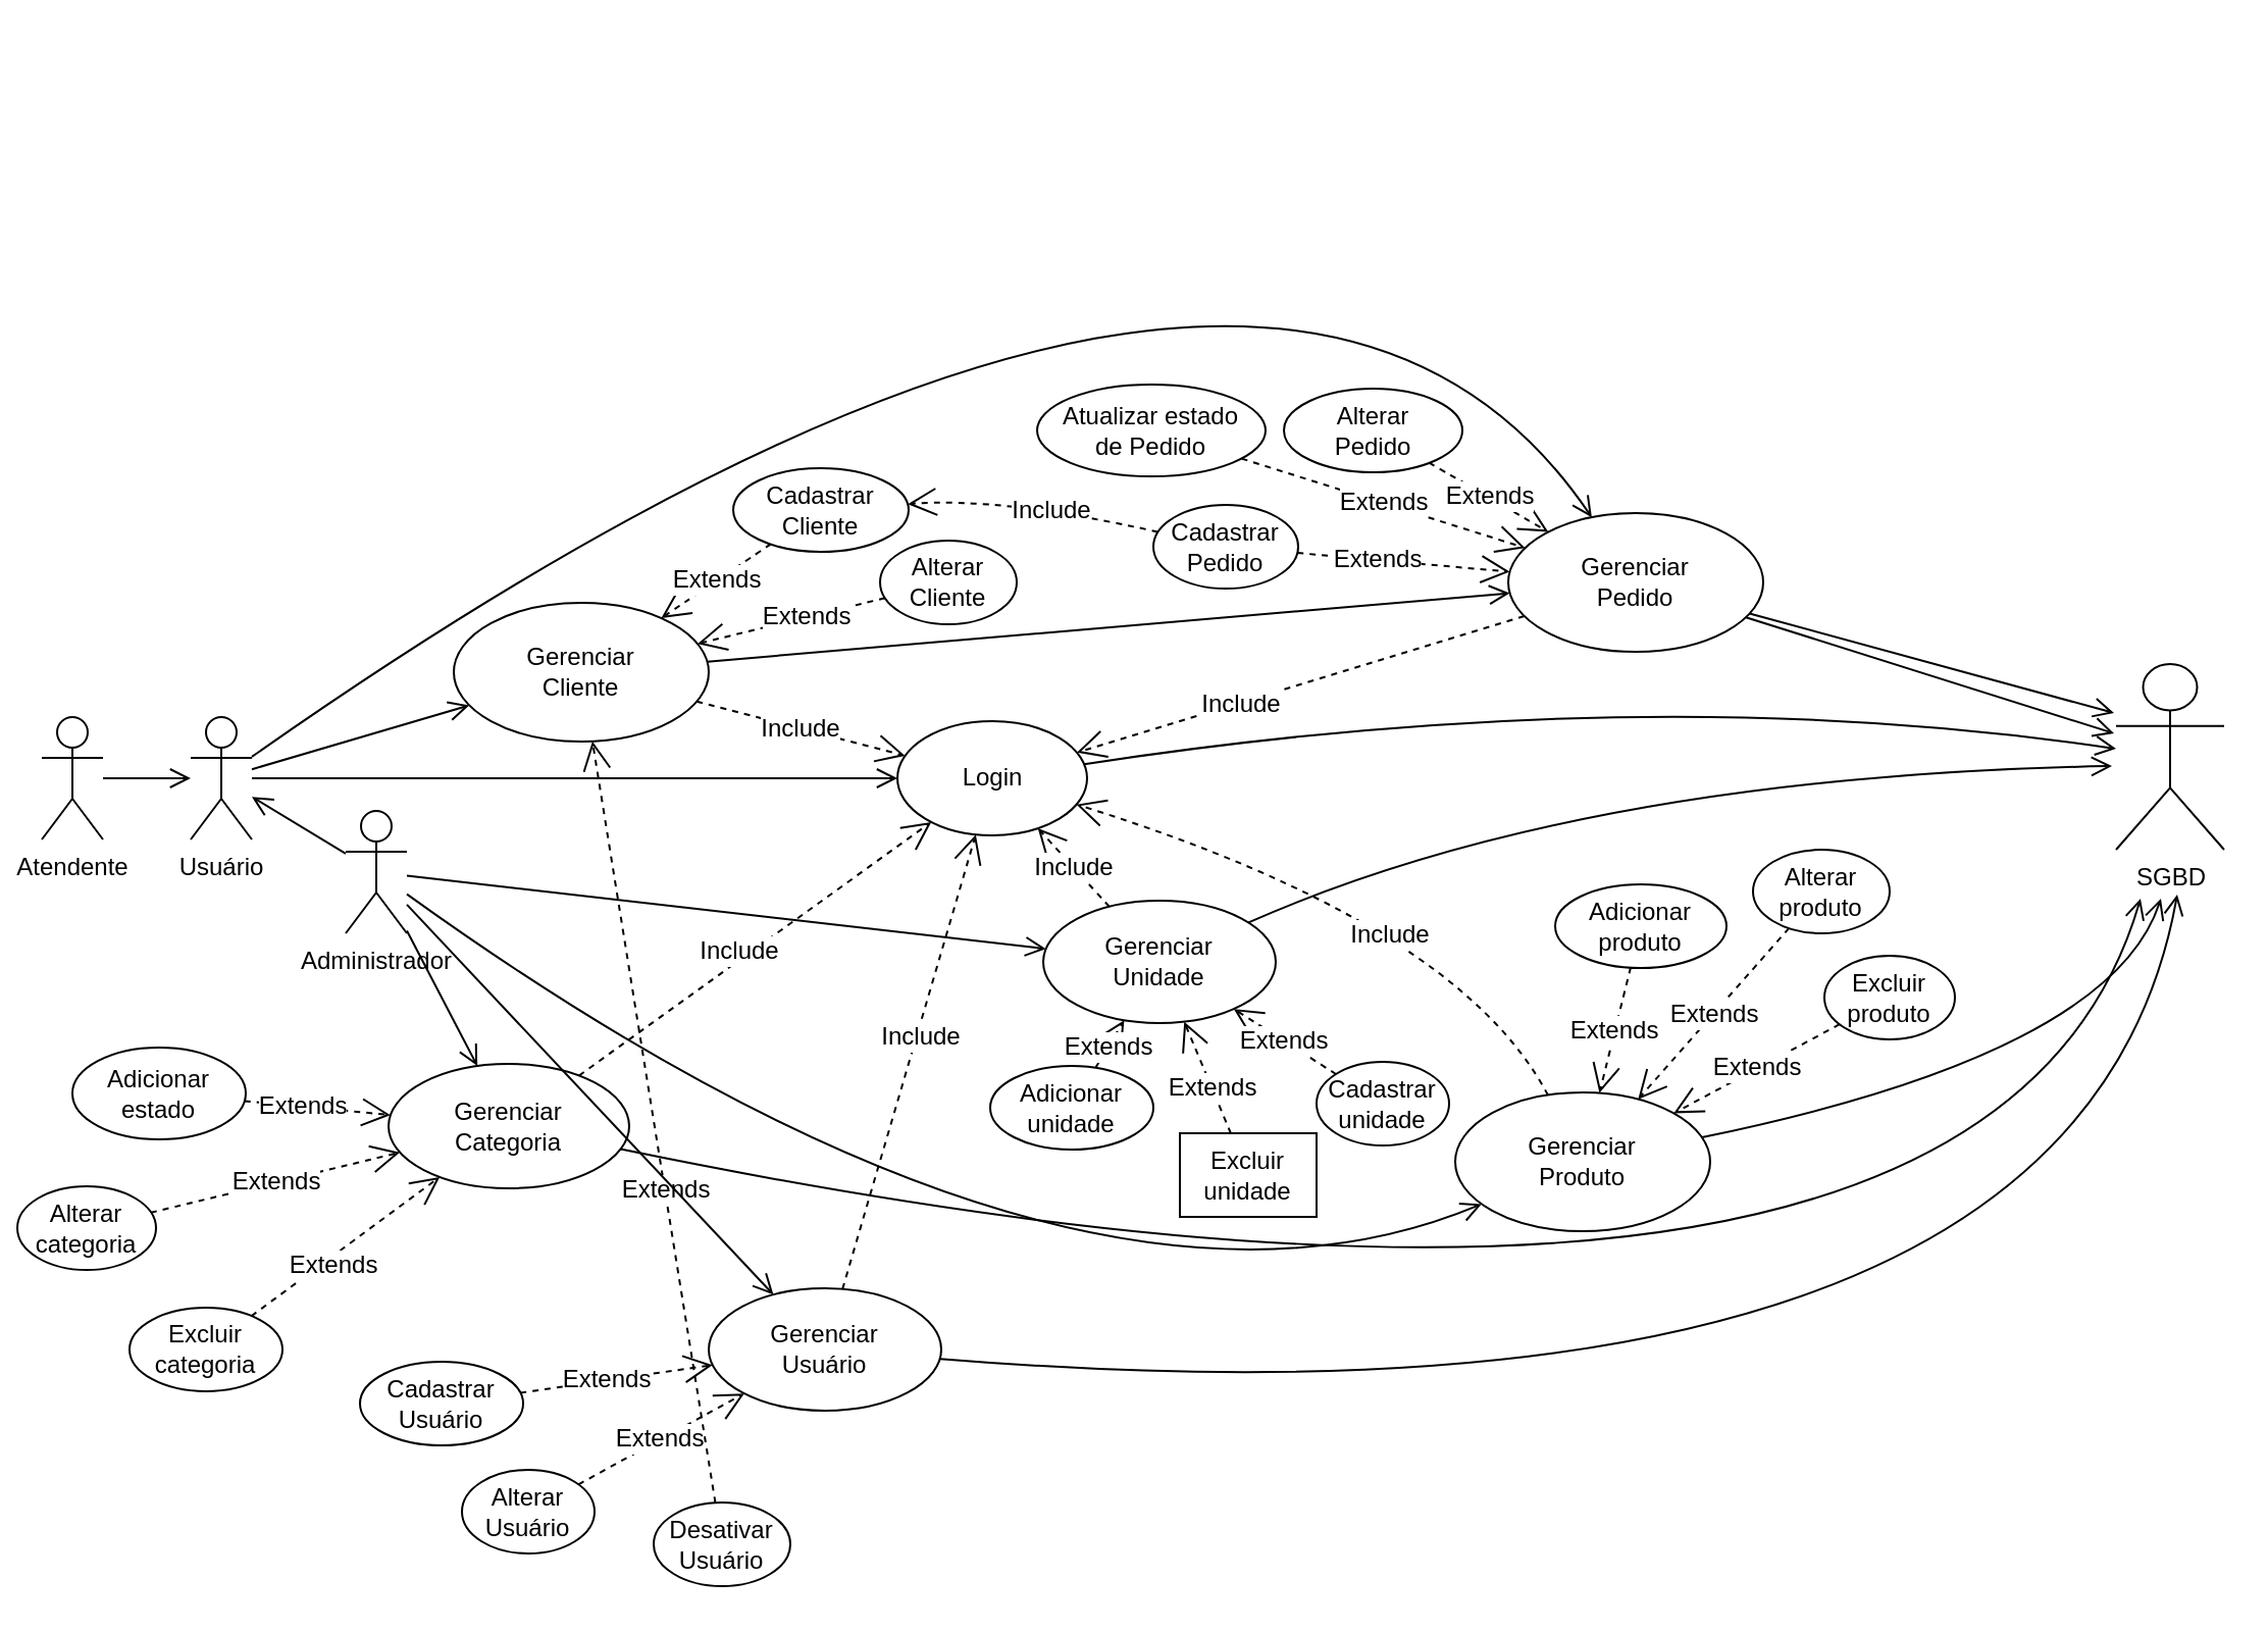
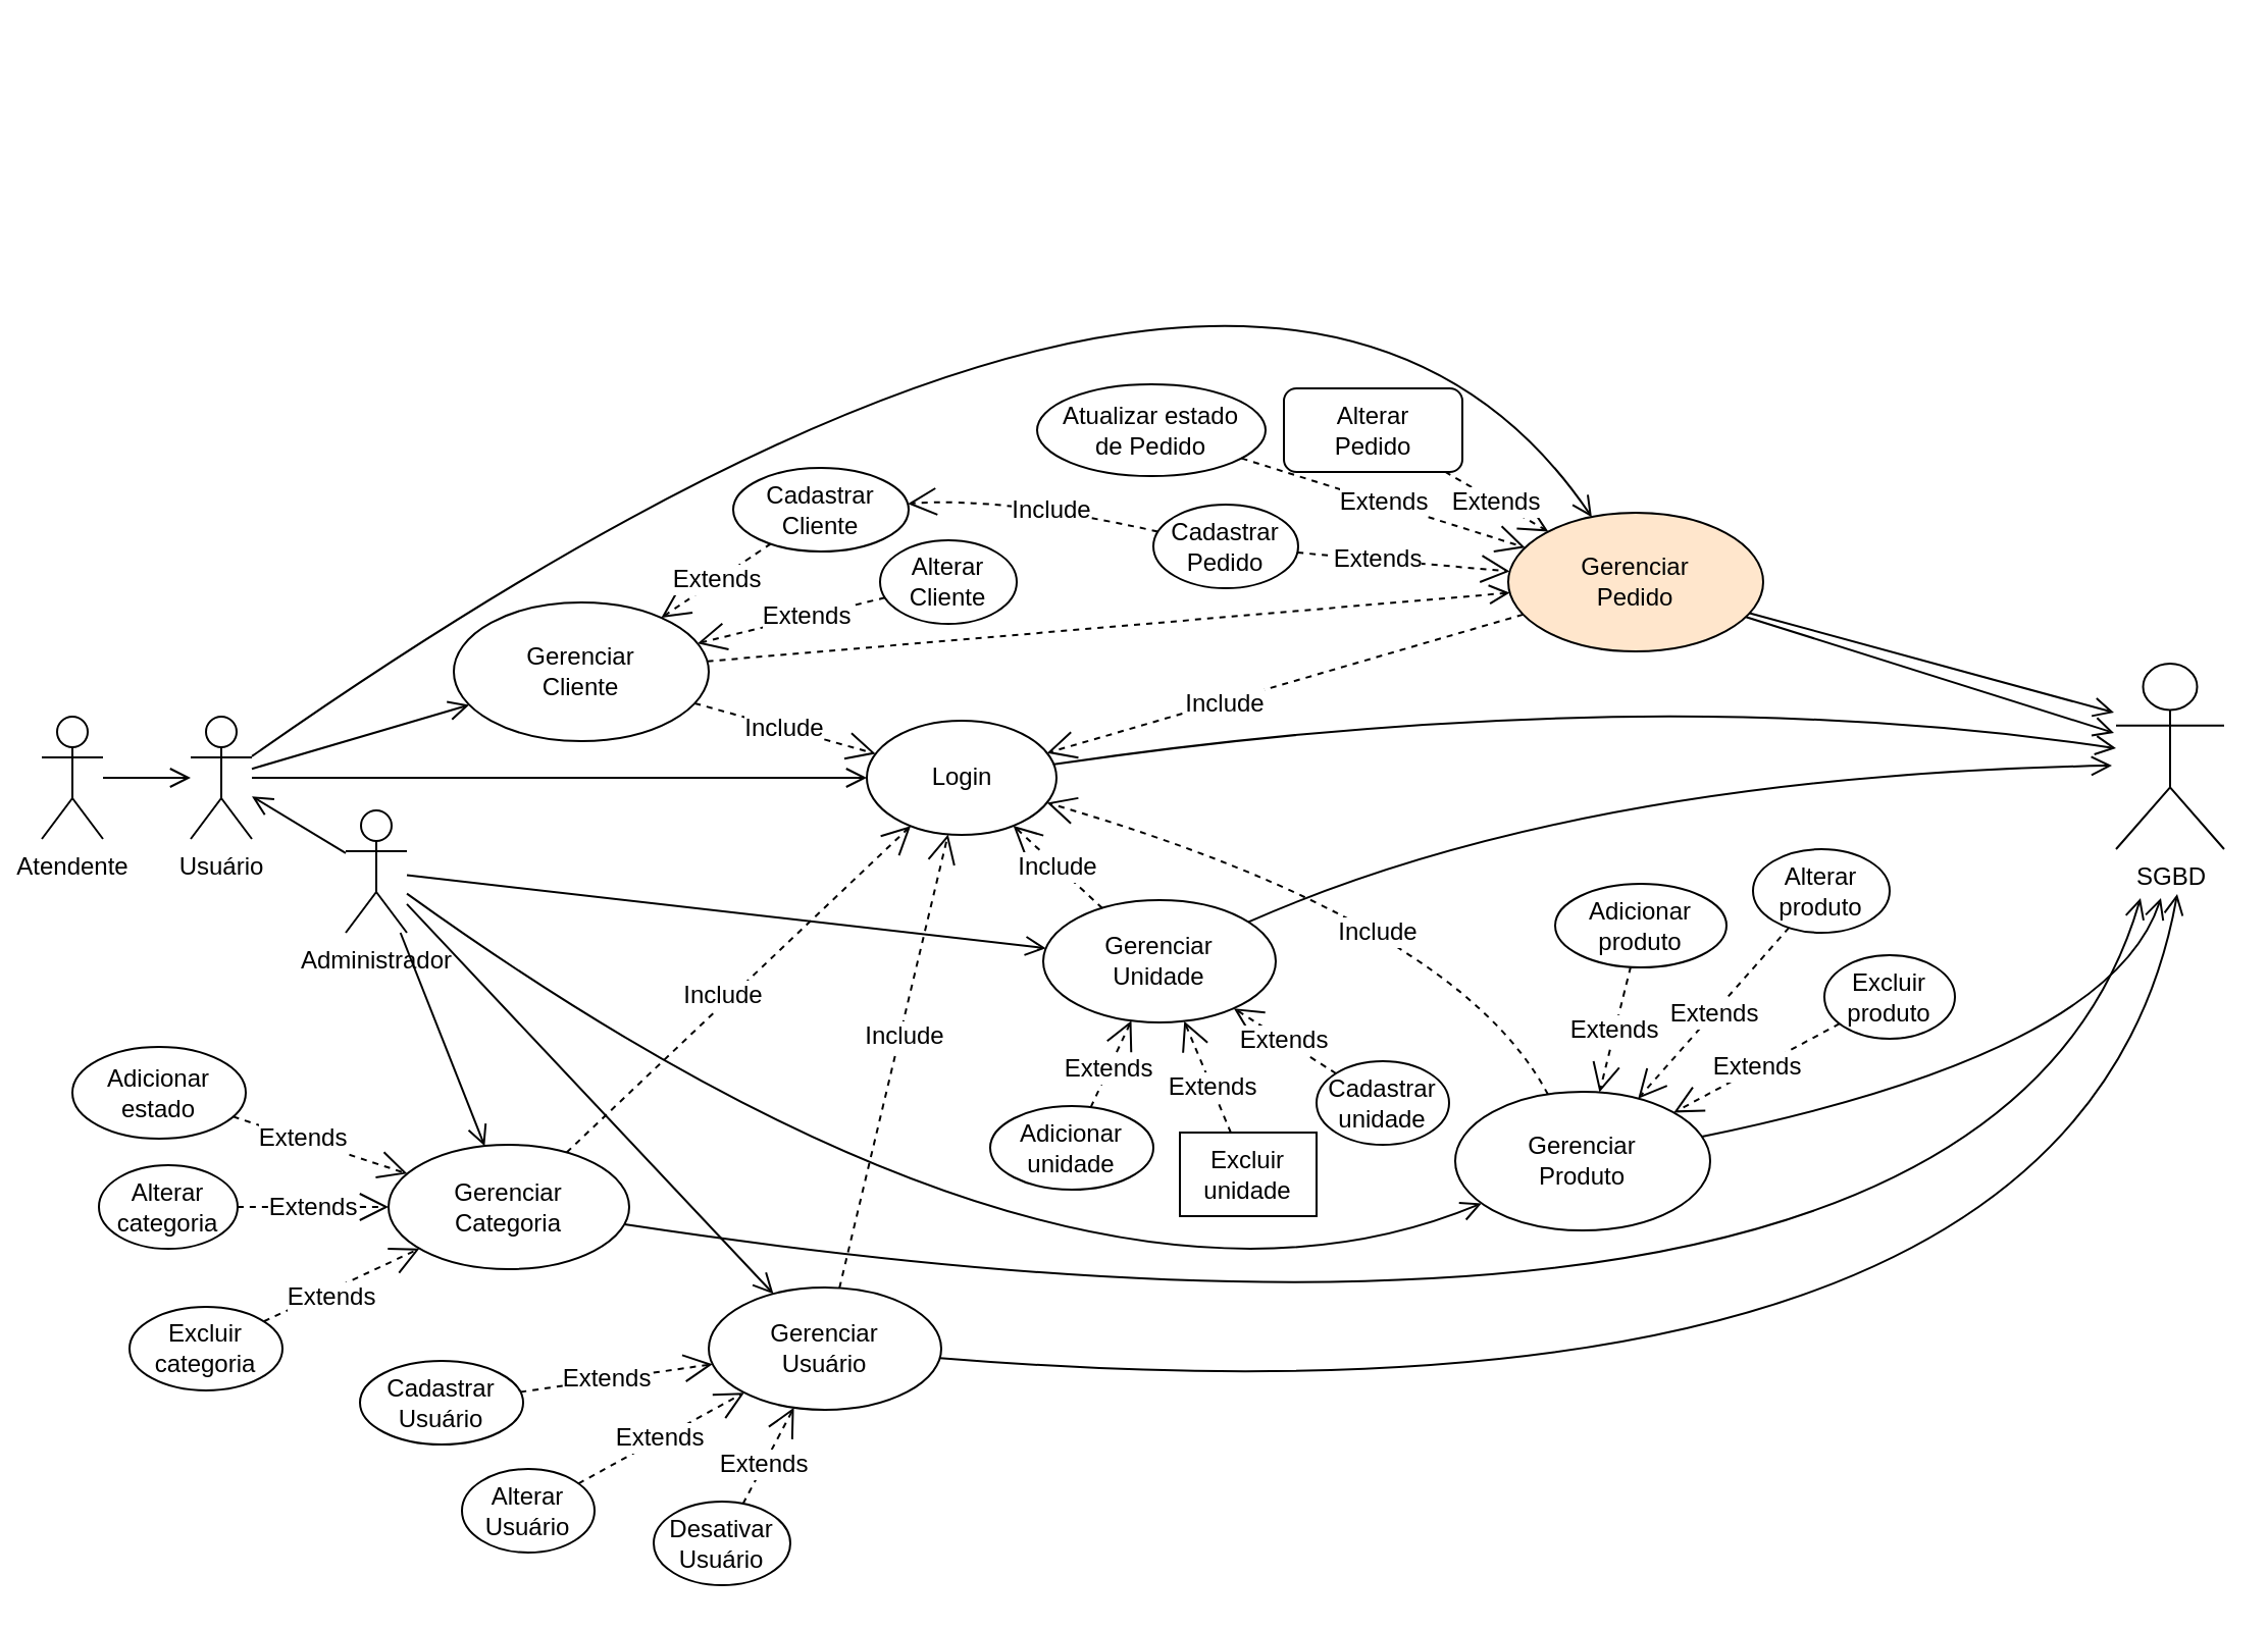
- <mxCell id="34" value="Alterar&lt;div&gt;&lt;span style=&quot;background-color: initial;&quot;&gt;Pedido&lt;/span&gt;&lt;/div&gt;" style="ellipse;whiteSpace=wrap;html=1;" parent="1" vertex="1"><mxGeometry x="629" y="190" width="87.5" height="41" as="geometry" /></mxCell>
+ <mxCell id="34" value="Alterar&lt;div&gt;&lt;span style=&quot;background-color: initial;&quot;&gt;Pedido&lt;/span&gt;&lt;/div&gt;" style="whiteSpace=wrap;html=1;rounded=1;" parent="1" vertex="1"><mxGeometry x="629" y="190" width="87.5" height="41" as="geometry" /></mxCell>
- <mxCell id="70" value="Gerenciar&lt;div&gt;Pedido&lt;/div&gt;" style="ellipse;whiteSpace=wrap;html=1;" parent="1" vertex="1"><mxGeometry x="739" y="251" width="125" height="68" as="geometry" /></mxCell>
+ <mxCell id="70" value="Gerenciar&lt;div&gt;Pedido&lt;/div&gt;" style="ellipse;whiteSpace=wrap;html=1;fillColor=#ffe6cc;" parent="1" vertex="1"><mxGeometry x="739" y="251" width="125" height="68" as="geometry" /></mxCell>
- <mxCell id="69" value="" style="endArrow=open;html=1;rounded=0;fontSize=12;startSize=8;endSize=8;endFill=0;" parent="1" source="38" target="70" edge="1"><mxGeometry relative="1" as="geometry"><mxPoint x="313" y="330" as="sourcePoint" /><mxPoint x="674" y="322" as="targetPoint" /></mxGeometry></mxCell>
+ <mxCell id="69" value="" style="endArrow=open;html=1;rounded=0;fontSize=12;startSize=8;endSize=8;endFill=0;dashed=1;" parent="1" source="38" target="70" edge="1"><mxGeometry relative="1" as="geometry"><mxPoint x="313" y="330" as="sourcePoint" /><mxPoint x="674" y="322" as="targetPoint" /></mxGeometry></mxCell>
- <mxCell id="6" value="Login" style="ellipse;whiteSpace=wrap;html=1;" parent="1" vertex="1"><mxGeometry x="439.5" y="353" width="93" height="56" as="geometry" /></mxCell>
+ <mxCell id="6" value="Login" style="ellipse;whiteSpace=wrap;html=1;" parent="1" vertex="1"><mxGeometry x="424.5" y="353" width="93" height="56" as="geometry" /></mxCell>
- <mxCell id="64" value="Extends" style="endArrow=open;endSize=12;dashed=1;html=1;rounded=0;fontSize=12;curved=1;" parent="1" source="63" target="38" edge="1"><mxGeometry x="-0.18" width="160" relative="1" as="geometry"><mxPoint x="910.5" y="920.5" as="sourcePoint" /><mxPoint x="745.5" y="809" as="targetPoint" /><mxPoint as="offset" /></mxGeometry></mxCell>
+ <mxCell id="64" value="Extends" style="endArrow=open;endSize=12;dashed=1;html=1;rounded=0;fontSize=12;curved=1;" parent="1" source="63" target="59" edge="1"><mxGeometry x="-0.18" width="160" relative="1" as="geometry"><mxPoint x="910.5" y="920.5" as="sourcePoint" /><mxPoint x="745.5" y="809" as="targetPoint" /><mxPoint as="offset" /></mxGeometry></mxCell>
- <mxCell id="25" value="Adicionar&lt;div&gt;unidade&lt;/div&gt;" style="ellipse;whiteSpace=wrap;html=1;" parent="1" vertex="1"><mxGeometry x="485" y="522" width="80" height="41" as="geometry" /></mxCell>
+ <mxCell id="25" value="Adicionar&lt;div&gt;unidade&lt;/div&gt;" style="ellipse;whiteSpace=wrap;html=1;" parent="1" vertex="1"><mxGeometry x="485" y="542" width="80" height="41" as="geometry" /></mxCell>
- <mxCell id="9" value="Gerenciar&lt;div&gt;Categoria&lt;/div&gt;" style="ellipse;whiteSpace=wrap;html=1;" parent="1" vertex="1"><mxGeometry x="190" y="521" width="118" height="61" as="geometry" /></mxCell>
+ <mxCell id="9" value="Gerenciar&lt;div&gt;Categoria&lt;/div&gt;" style="ellipse;whiteSpace=wrap;html=1;" parent="1" vertex="1"><mxGeometry x="190" y="561" width="118" height="61" as="geometry" /></mxCell>
- <mxCell id="21" value="Alterar&lt;div&gt;categoria&lt;/div&gt;" style="ellipse;whiteSpace=wrap;html=1;" parent="1" vertex="1"><mxGeometry x="8" y="581" width="68" height="41" as="geometry" /></mxCell>
+ <mxCell id="21" value="Alterar&lt;div&gt;categoria&lt;/div&gt;" style="ellipse;whiteSpace=wrap;html=1;" parent="1" vertex="1"><mxGeometry x="48" y="571" width="68" height="41" as="geometry" /></mxCell>
